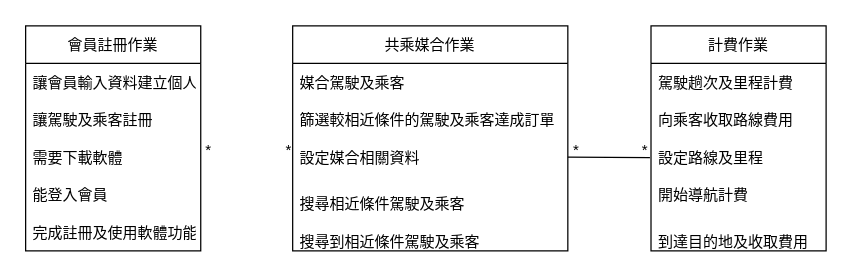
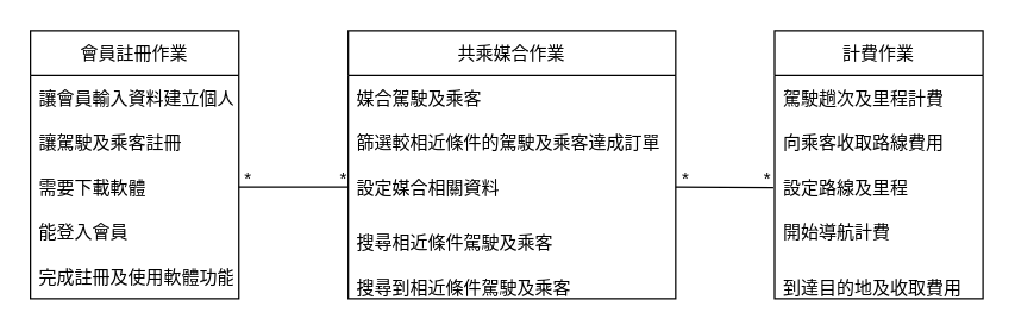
+ <mxCell id="20" value="" style="endArrow=none;html=1;rounded=0;entryX=0;entryY=0.5;entryDx=0;entryDy=0;exitX=1;exitY=0.5;exitDx=0;exitDy=0;" edge="1" parent="1" source="5" target="11"><mxGeometry width="50" height="50" relative="1" as="geometry"><mxPoint x="160" y="120" as="sourcePoint" /><mxPoint x="210" y="70" as="targetPoint" /></mxGeometry></mxCell>
